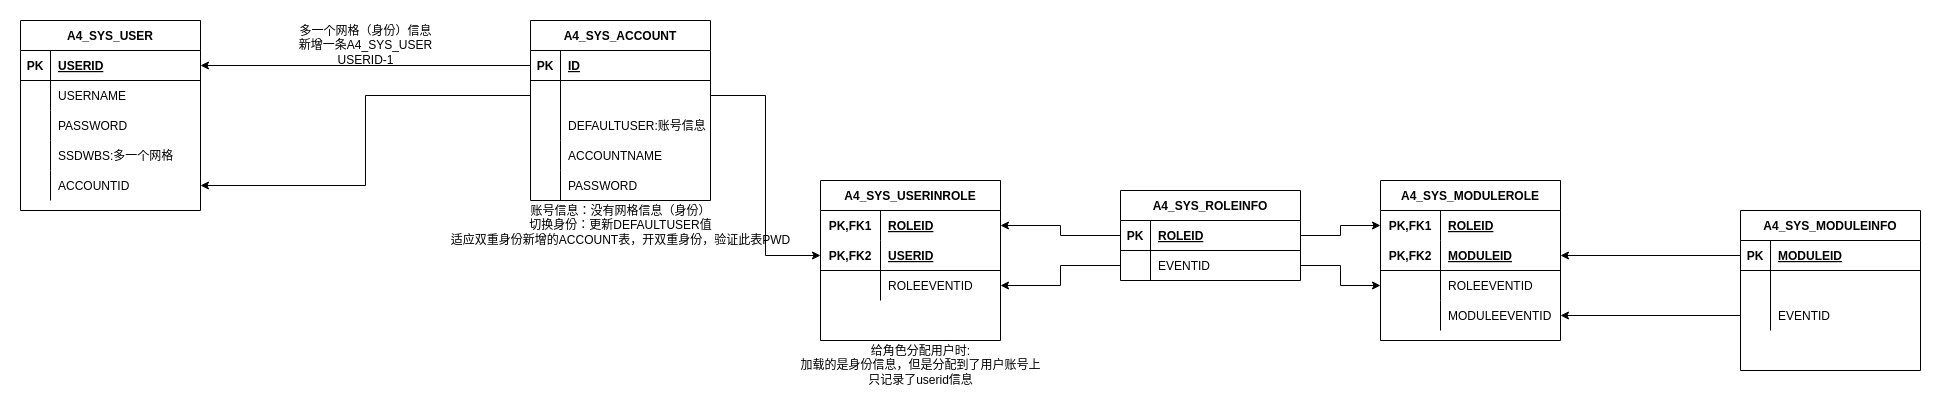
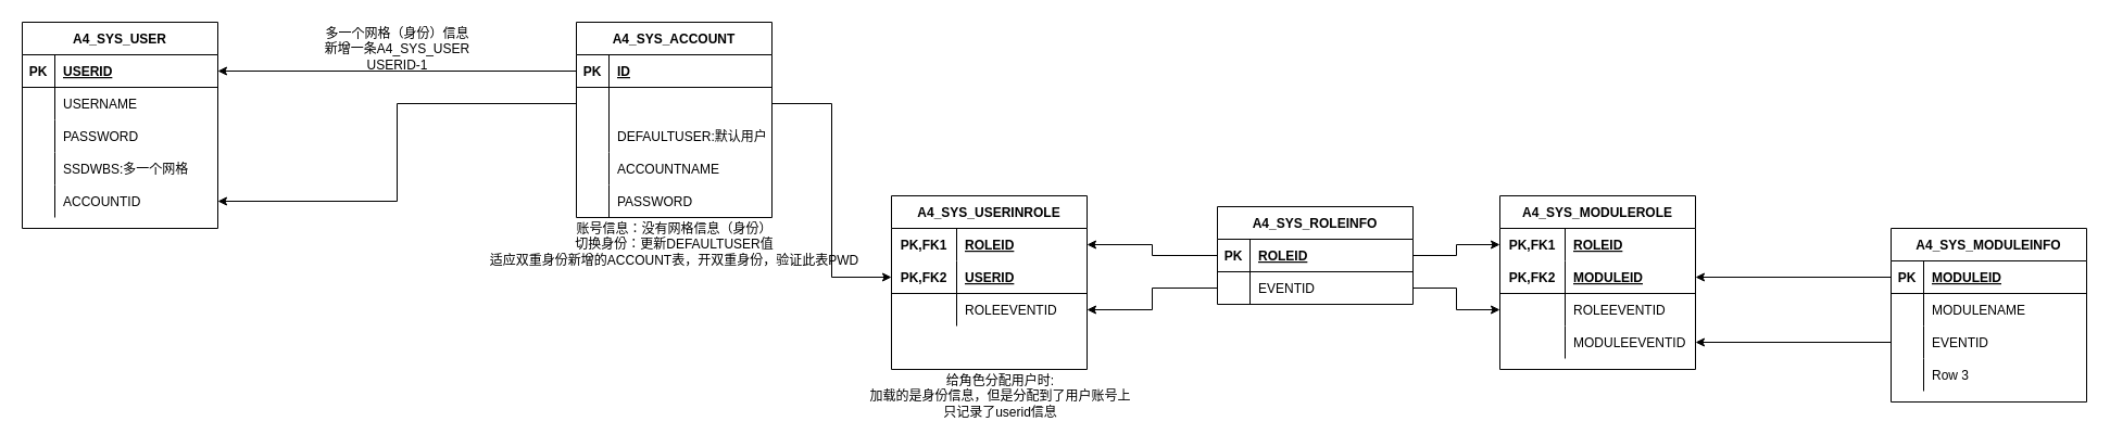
- <mxCell id="81" value="DEFAULTUSER:账号信息" style="shape=partialRectangle;connectable=0;fillColor=none;top=0;left=0;bottom=0;right=0;align=left;spacingLeft=6;overflow=hidden;" vertex="1" parent="79"><mxGeometry x="30" width="150" height="30" as="geometry" /></mxCell>
+ <mxCell id="81" value="DEFAULTUSER:默认用户" style="shape=partialRectangle;connectable=0;fillColor=none;top=0;left=0;bottom=0;right=0;align=left;spacingLeft=6;overflow=hidden;" vertex="1" parent="79"><mxGeometry x="30" width="150" height="30" as="geometry" /></mxCell>
+ <mxCell id="29" value="MODULENAME" style="shape=partialRectangle;connectable=0;fillColor=none;top=0;left=0;bottom=0;right=0;align=left;spacingLeft=6;overflow=hidden;" vertex="1" parent="27"><mxGeometry x="30" width="150" height="30" as="geometry" /></mxCell>
+ <mxCell id="35" value="Row 3" style="shape=partialRectangle;connectable=0;fillColor=none;top=0;left=0;bottom=0;right=0;align=left;spacingLeft=6;overflow=hidden;" vertex="1" parent="33"><mxGeometry x="30" width="150" height="30" as="geometry" /></mxCell>
